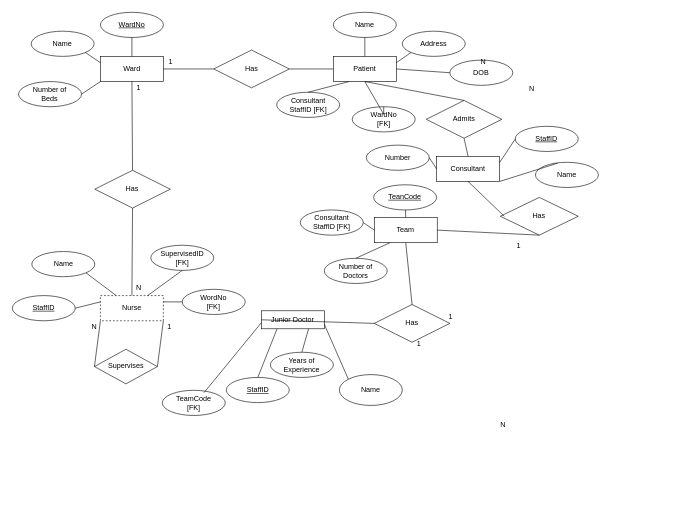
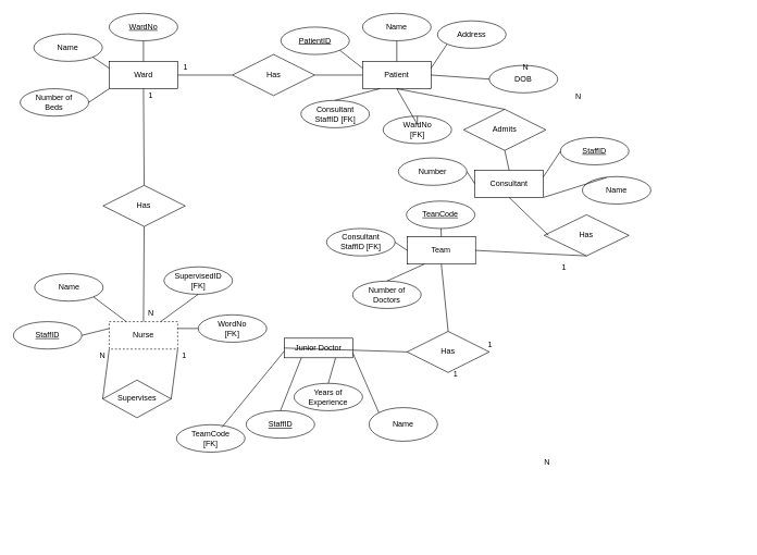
+ <mxCell id="8" value="PatientID" style="ellipse;whiteSpace=wrap;html=1;align=center;fontStyle=4;rounded=0;labelBackgroundColor=none;" vertex="1" parent="2"><mxGeometry x="410.002" y="20.985" width="104.923" height="41.969" as="geometry" /></mxCell>
- <mxCell id="11" value="Address" style="ellipse;whiteSpace=wrap;html=1;align=center;rounded=0;labelBackgroundColor=none;" vertex="1" parent="2"><mxGeometry x="650.003" y="31.475" width="104.923" height="41.969" as="geometry" /></mxCell>
+ <mxCell id="11" value="Address" style="ellipse;whiteSpace=wrap;html=1;align=center;rounded=0;labelBackgroundColor=none;" vertex="1" parent="2"><mxGeometry x="650.003" y="11.475" width="104.923" height="41.969" as="geometry" /></mxCell>
+ <mxCell id="36" value="" style="endArrow=none;html=1;rounded=0;entryX=1;entryY=1;entryDx=0;entryDy=0;exitX=0;exitY=0.25;exitDx=0;exitDy=0;labelBackgroundColor=none;fontColor=default;" edge="1" parent="2" source="7" target="8"><mxGeometry relative="1" as="geometry"><mxPoint x="666.261" y="115.416" as="sourcePoint" /><mxPoint x="834.138" y="115.416" as="targetPoint" /></mxGeometry></mxCell>
